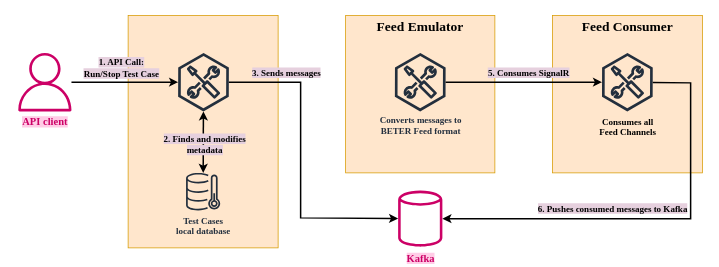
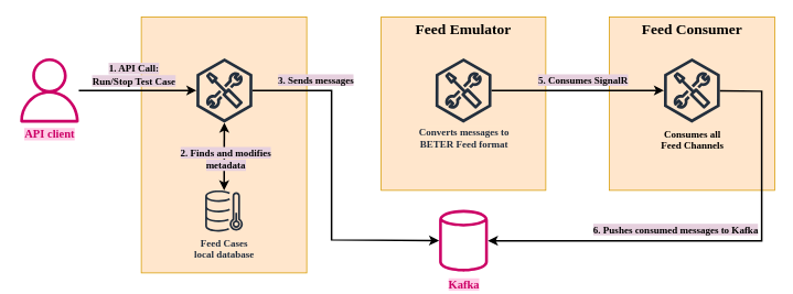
- <mxCell id="7" value="&lt;font data-font-src=&quot;https://fonts.googleapis.com/css?family=Roboto+Mono&quot; face=&quot;Roboto Mono&quot; style=&quot;font-size: 12px;&quot;&gt;&lt;b style=&quot;&quot;&gt;Test Cases&lt;br&gt;local database&lt;/b&gt;&lt;/font&gt;" style="sketch=0;outlineConnect=0;fontColor=#232F3E;gradientColor=none;fillColor=#232F3D;strokeColor=none;dashed=0;verticalLabelPosition=bottom;verticalAlign=top;align=center;html=1;fontSize=12;fontStyle=0;aspect=fixed;pointerEvents=1;shape=mxgraph.aws4.cold_storage;" vertex="1" parent="1"><mxGeometry x="247.24" y="230" width="45.51" height="50" as="geometry" /></mxCell>
+ <mxCell id="7" value="&lt;font data-font-src=&quot;https://fonts.googleapis.com/css?family=Roboto+Mono&quot; face=&quot;Roboto Mono&quot; style=&quot;font-size: 12px;&quot;&gt;&lt;b style=&quot;&quot;&gt;Feed Cases&lt;br&gt;local database&lt;/b&gt;&lt;/font&gt;" style="sketch=0;outlineConnect=0;fontColor=#232F3E;gradientColor=none;fillColor=#232F3D;strokeColor=none;dashed=0;verticalLabelPosition=bottom;verticalAlign=top;align=center;html=1;fontSize=12;fontStyle=0;aspect=fixed;pointerEvents=1;shape=mxgraph.aws4.cold_storage;" vertex="1" parent="1"><mxGeometry x="247.24" y="230" width="45.51" height="50" as="geometry" /></mxCell>
